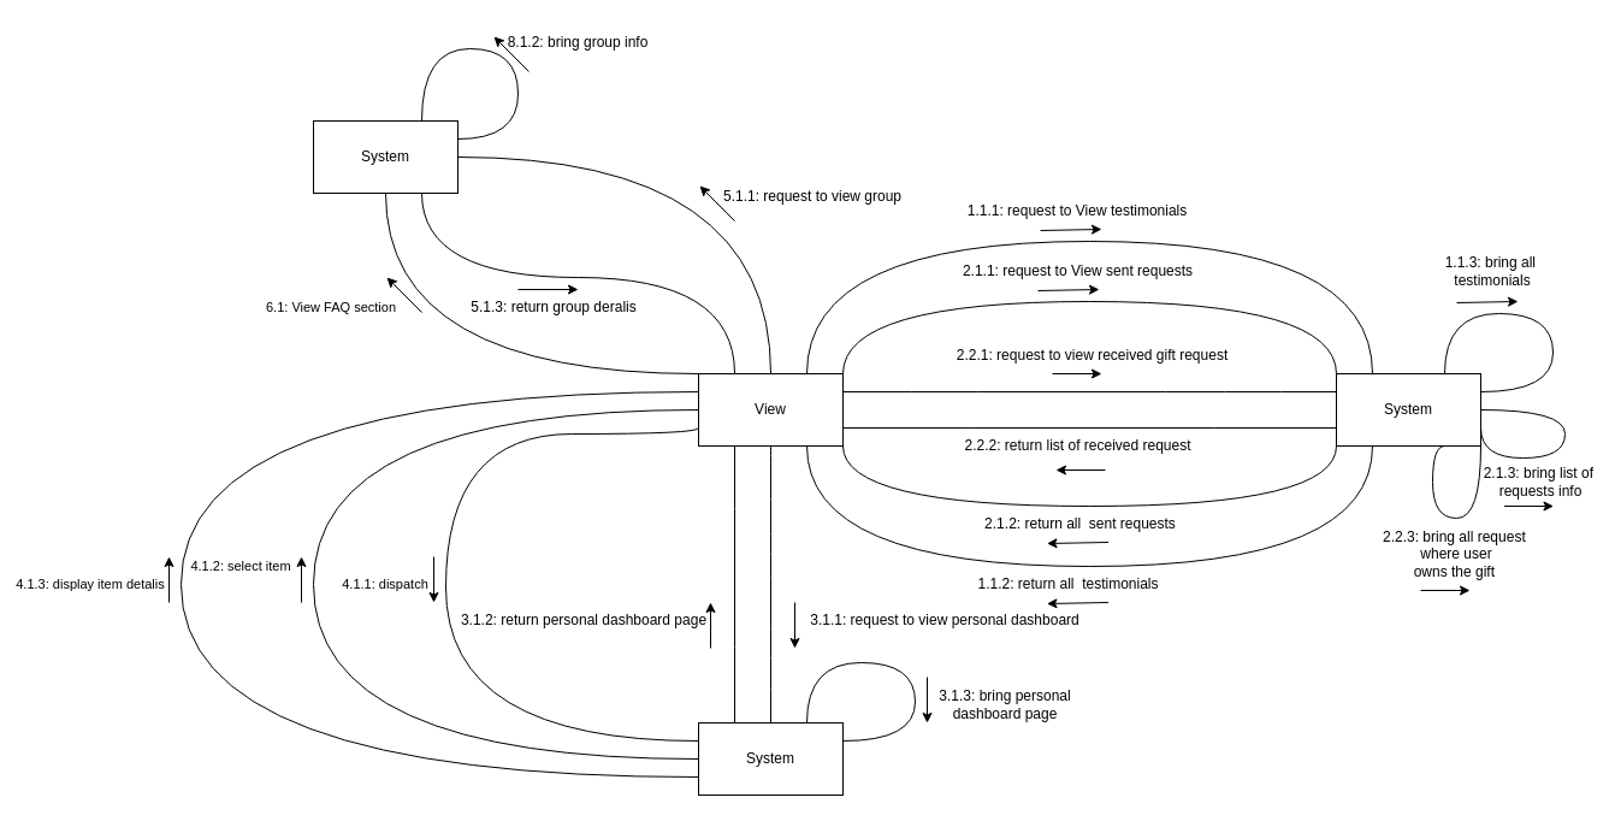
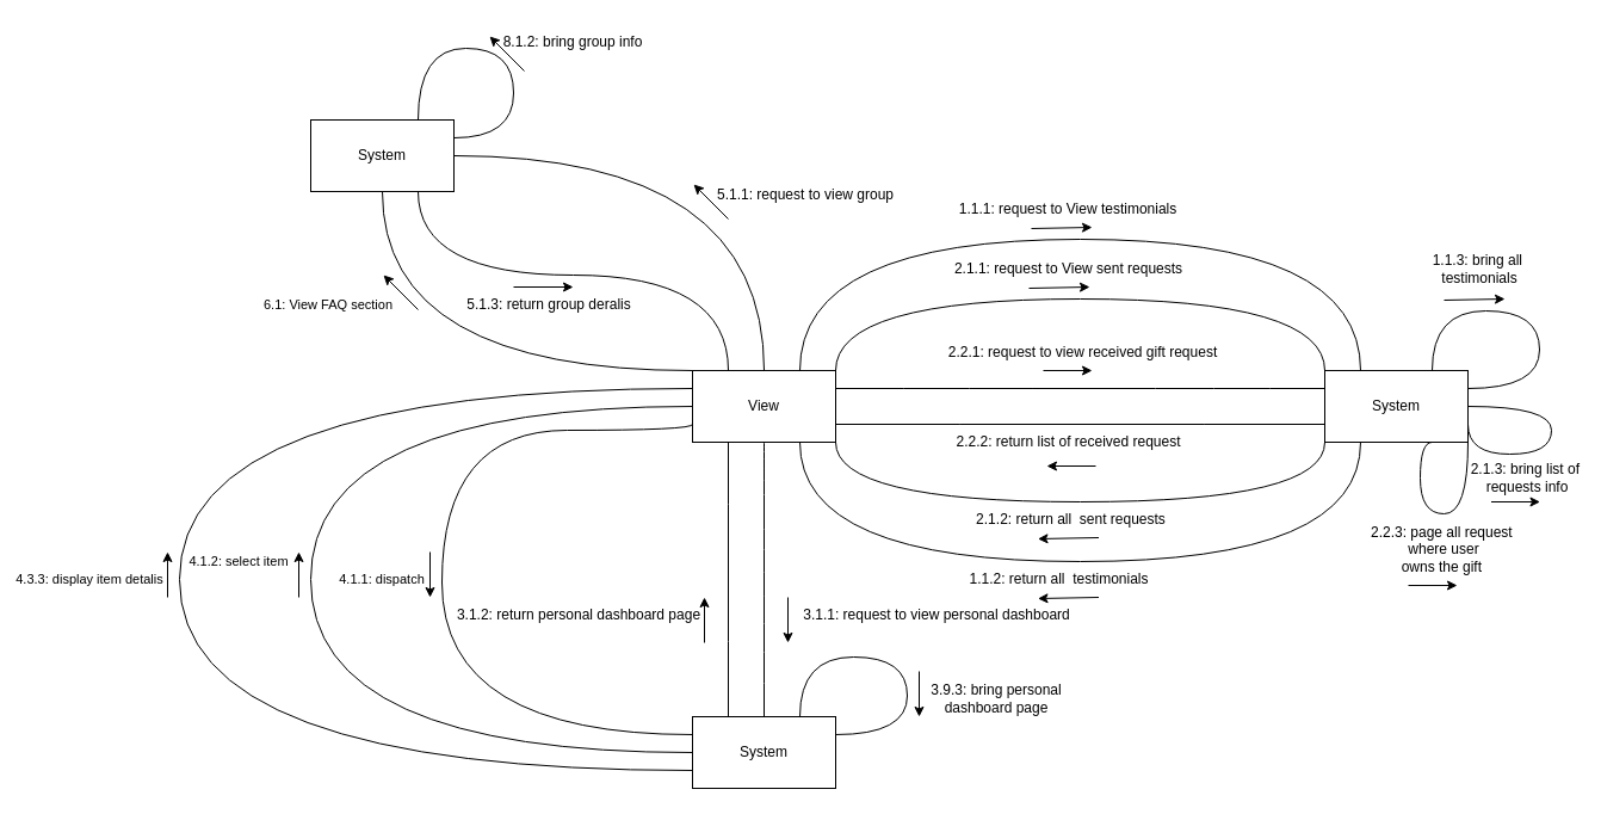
- <mxCell id="32" value="&lt;span style=&quot;text-wrap-mode: nowrap;&quot;&gt;2.2.3: bring all request&amp;nbsp;&lt;/span&gt;&lt;div style=&quot;text-wrap-mode: nowrap;&quot;&gt;where user&lt;/div&gt;&lt;div style=&quot;text-wrap-mode: nowrap;&quot;&gt;&amp;nbsp;owns the gift&amp;nbsp;&amp;nbsp;&lt;/div&gt;" style="text;html=1;align=center;verticalAlign=middle;whiteSpace=wrap;rounded=0;" parent="1" vertex="1"><mxGeometry x="1160" y="430" width="100" height="60" as="geometry" /></mxCell>
+ <mxCell id="32" value="&lt;span style=&quot;text-wrap-mode: nowrap;&quot;&gt;2.2.3: page all request&amp;nbsp;&lt;/span&gt;&lt;div style=&quot;text-wrap-mode: nowrap;&quot;&gt;where user&lt;/div&gt;&lt;div style=&quot;text-wrap-mode: nowrap;&quot;&gt;&amp;nbsp;owns the gift&amp;nbsp;&amp;nbsp;&lt;/div&gt;" style="text;html=1;align=center;verticalAlign=middle;whiteSpace=wrap;rounded=0;" parent="1" vertex="1"><mxGeometry x="1160" y="430" width="100" height="60" as="geometry" /></mxCell>
- <mxCell id="52" value="&lt;span style=&quot;font-size: 11px; text-wrap-mode: nowrap; background-color: rgb(255, 255, 255);&quot;&gt;4.1.3: display item detalis&lt;/span&gt;" style="text;html=1;align=center;verticalAlign=middle;whiteSpace=wrap;rounded=0;" parent="1" vertex="1"><mxGeometry x="20" y="470" width="110" height="30" as="geometry" /></mxCell>
+ <mxCell id="52" value="&lt;span style=&quot;font-size: 11px; text-wrap-mode: nowrap; background-color: rgb(255, 255, 255);&quot;&gt;4.3.3: display item detalis&lt;/span&gt;" style="text;html=1;align=center;verticalAlign=middle;whiteSpace=wrap;rounded=0;" parent="1" vertex="1"><mxGeometry x="20" y="470" width="110" height="30" as="geometry" /></mxCell>
- <mxCell id="43" value="&lt;span style=&quot;text-wrap-mode: nowrap;&quot;&gt;3.1.3: bring personal&lt;/span&gt;&lt;div style=&quot;text-wrap-mode: nowrap;&quot;&gt;dashboard page&lt;/div&gt;" style="text;html=1;align=center;verticalAlign=middle;whiteSpace=wrap;rounded=0;" parent="1" vertex="1"><mxGeometry x="780" y="570" width="110" height="30" as="geometry" /></mxCell>
+ <mxCell id="43" value="&lt;span style=&quot;text-wrap-mode: nowrap;&quot;&gt;3.9.3: bring personal&lt;/span&gt;&lt;div style=&quot;text-wrap-mode: nowrap;&quot;&gt;dashboard page&lt;/div&gt;" style="text;html=1;align=center;verticalAlign=middle;whiteSpace=wrap;rounded=0;" parent="1" vertex="1"><mxGeometry x="780" y="570" width="110" height="30" as="geometry" /></mxCell>
